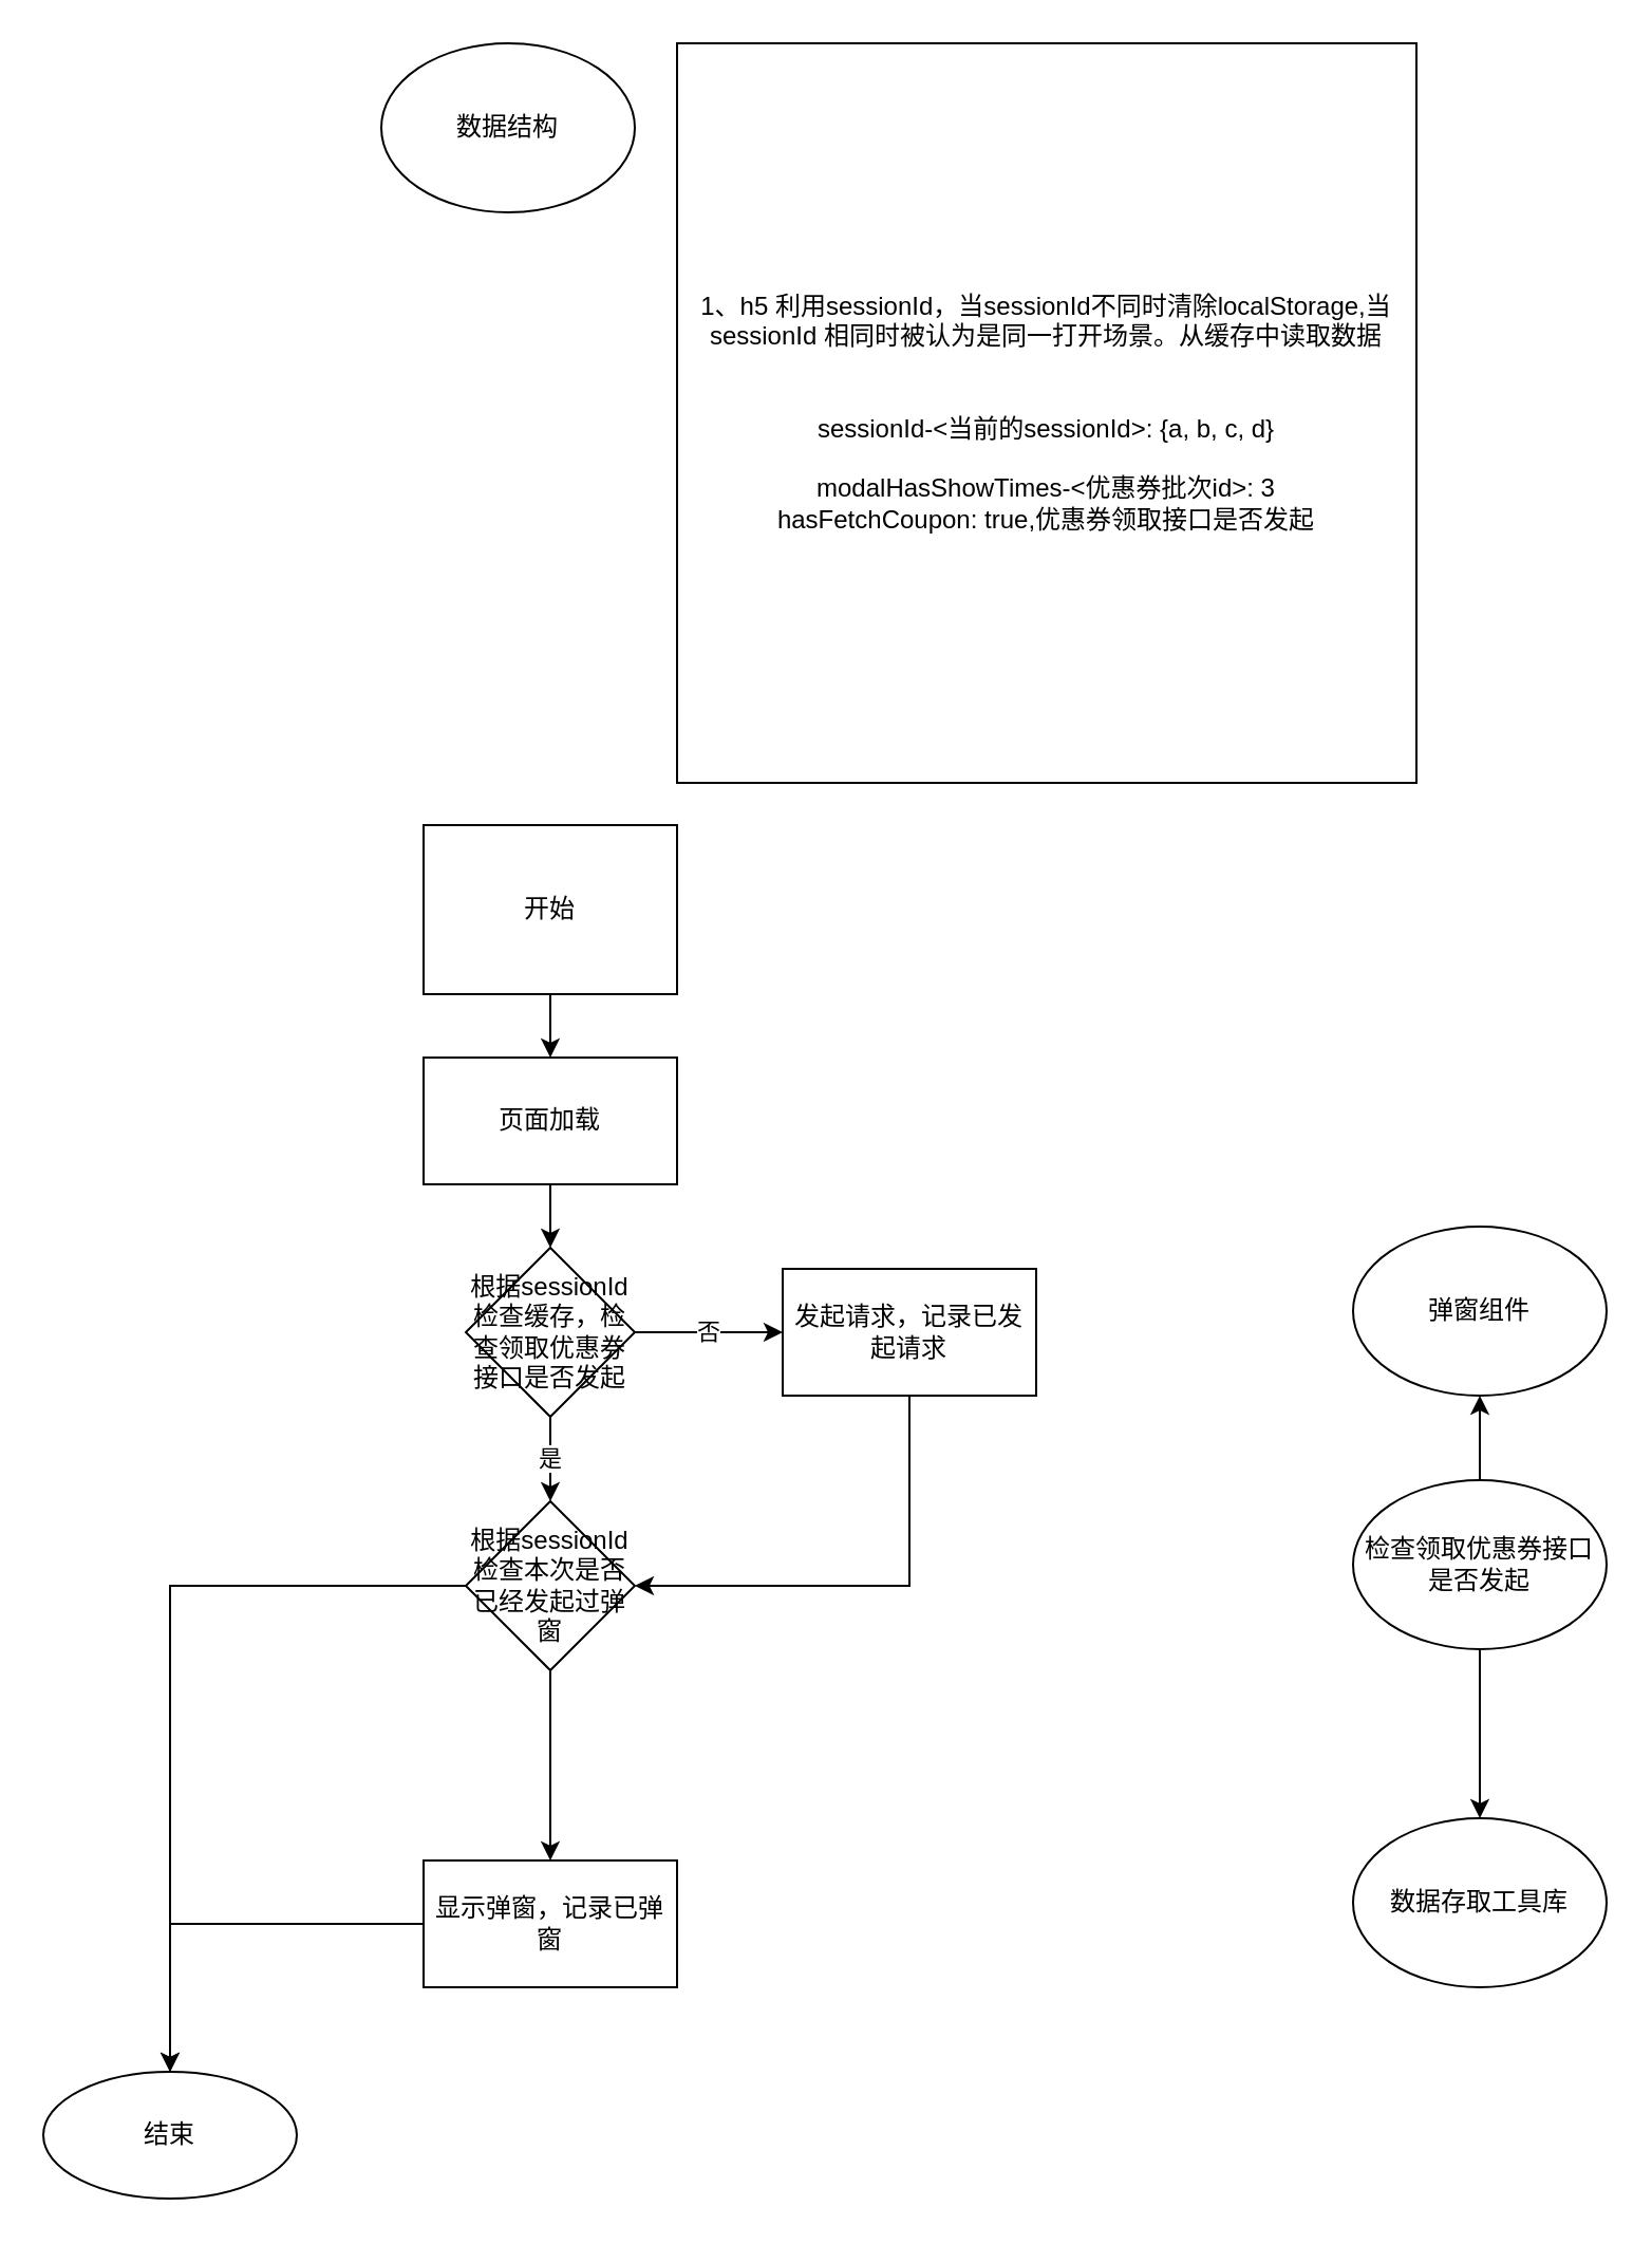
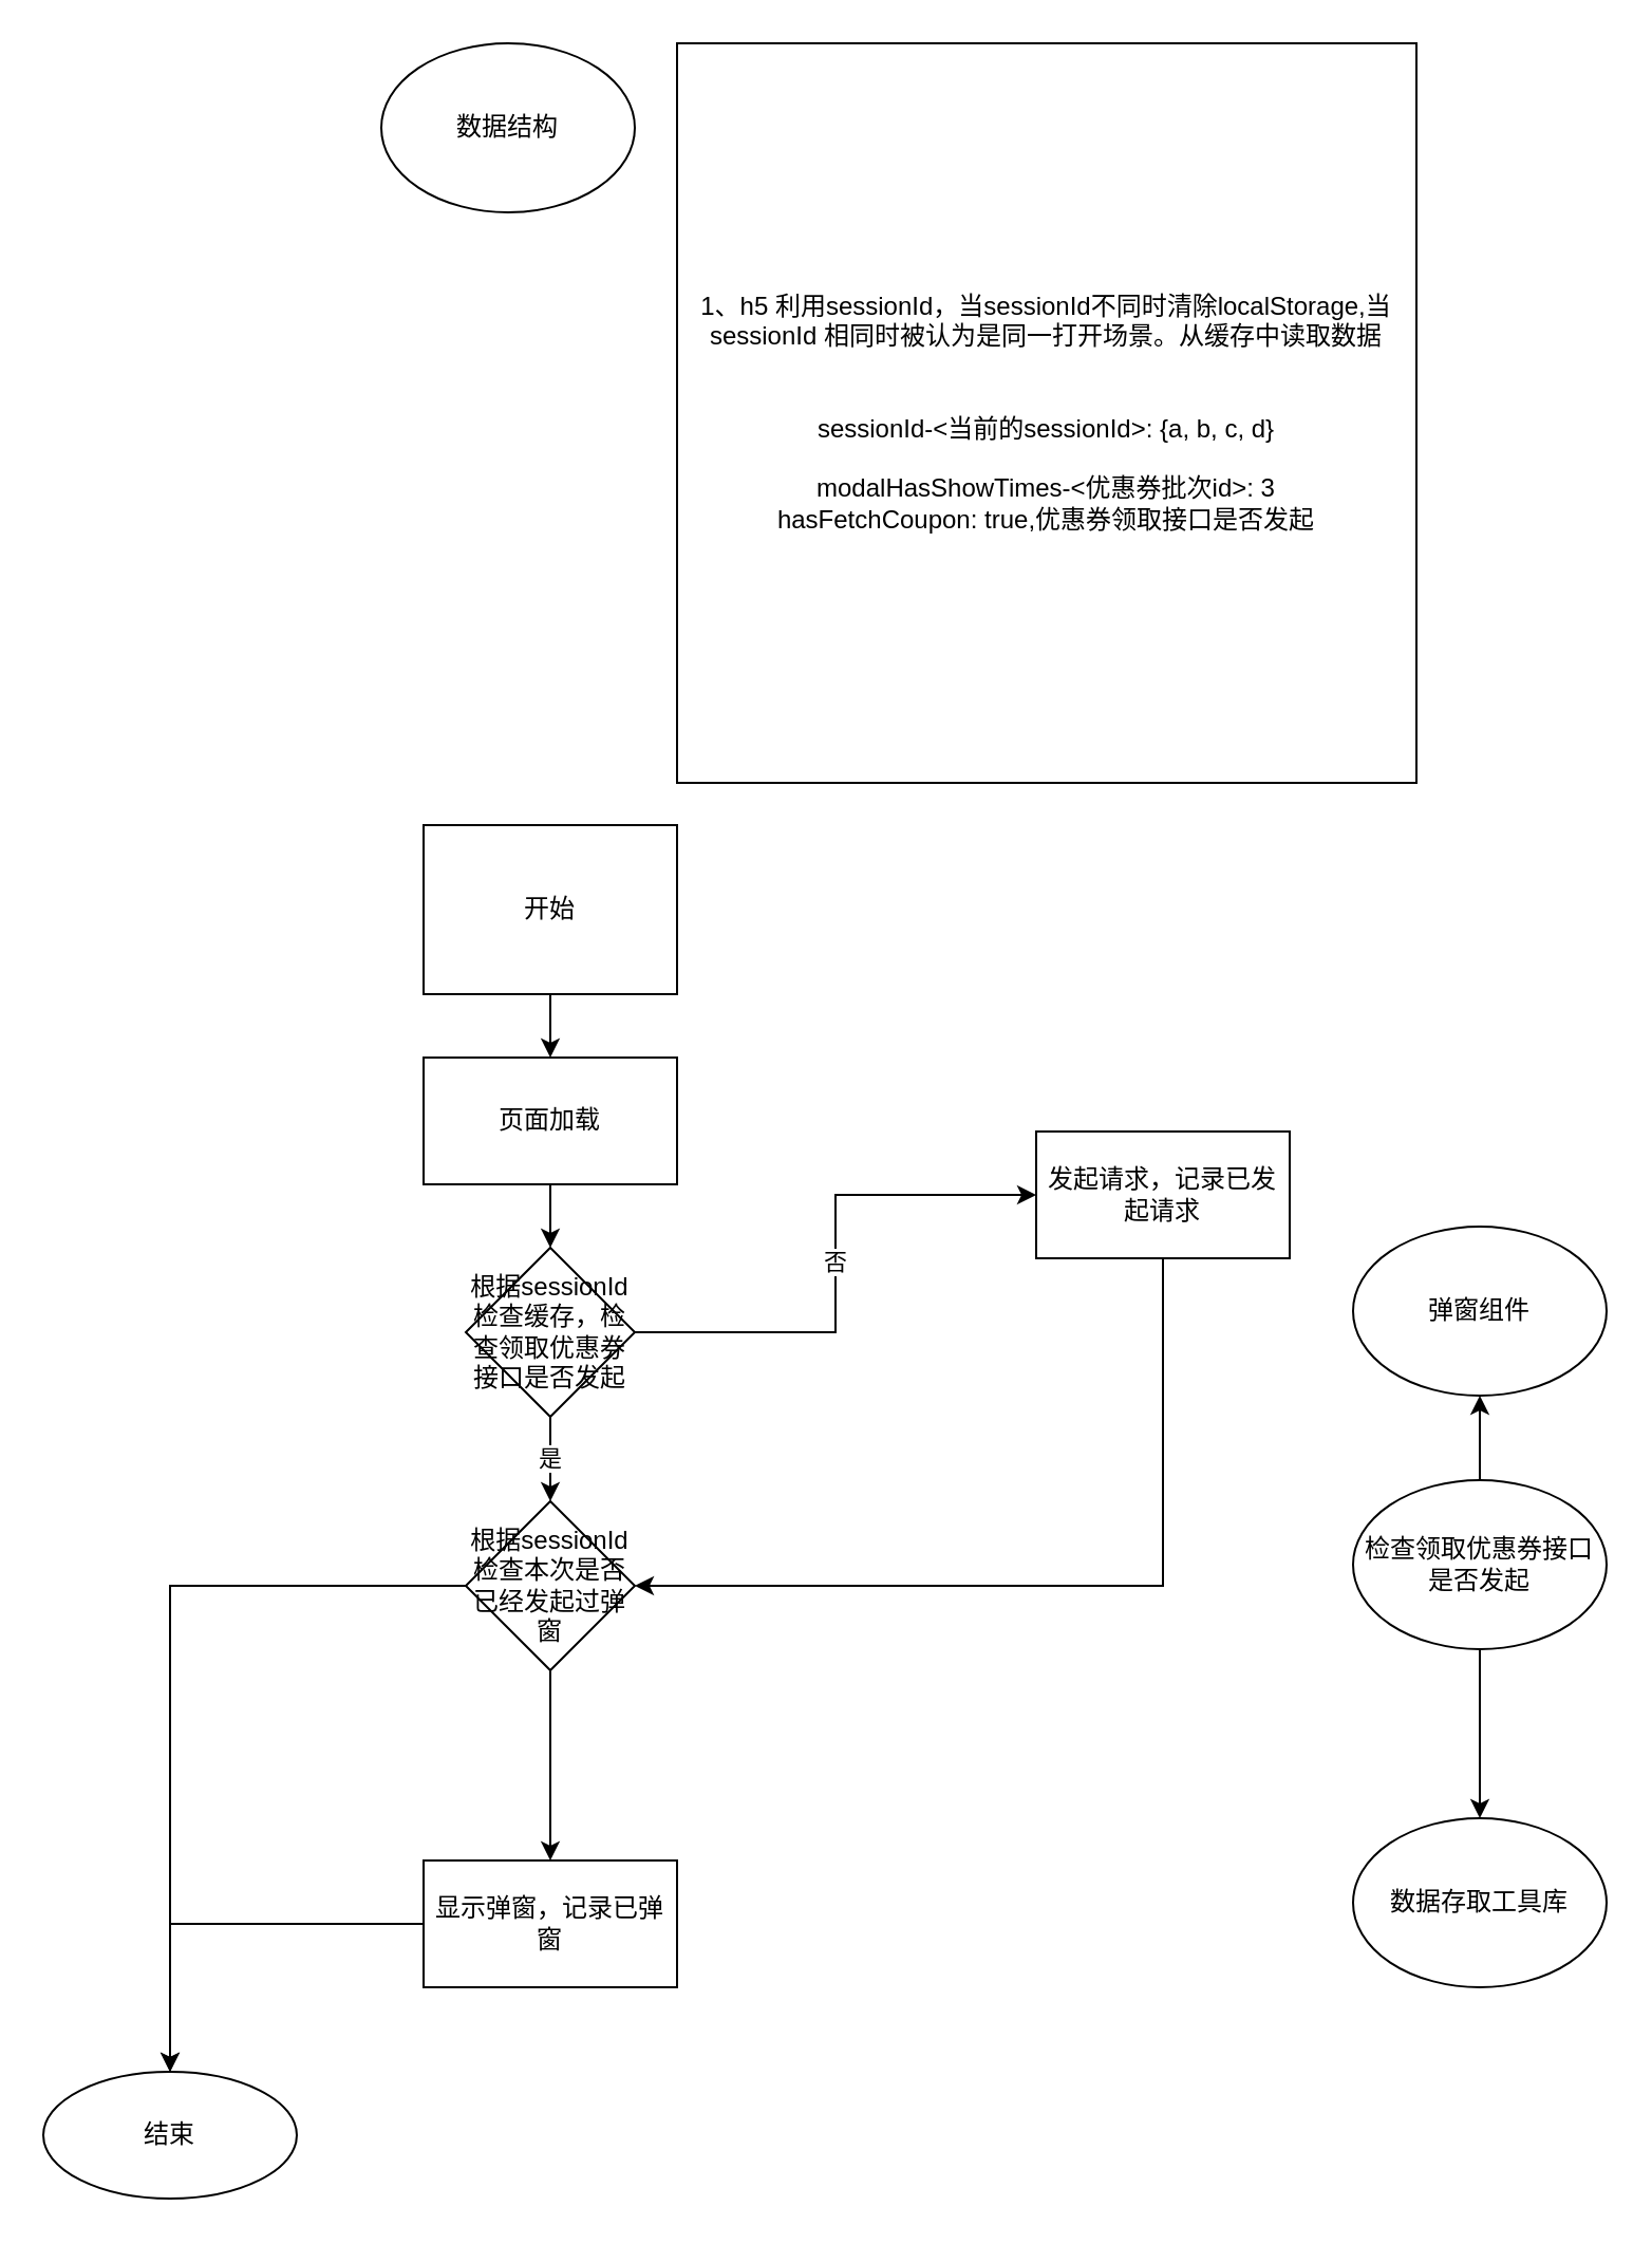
- <mxCell id="12" value="发起请求，记录已发起请求" style="rounded=0;whiteSpace=wrap;html=1;" vertex="1" parent="1"><mxGeometry x="370" y="600" width="120" height="60" as="geometry" /></mxCell>
+ <mxCell id="12" value="发起请求，记录已发起请求" style="rounded=0;whiteSpace=wrap;html=1;" vertex="1" parent="1"><mxGeometry x="490" y="535" width="120" height="60" as="geometry" /></mxCell>
